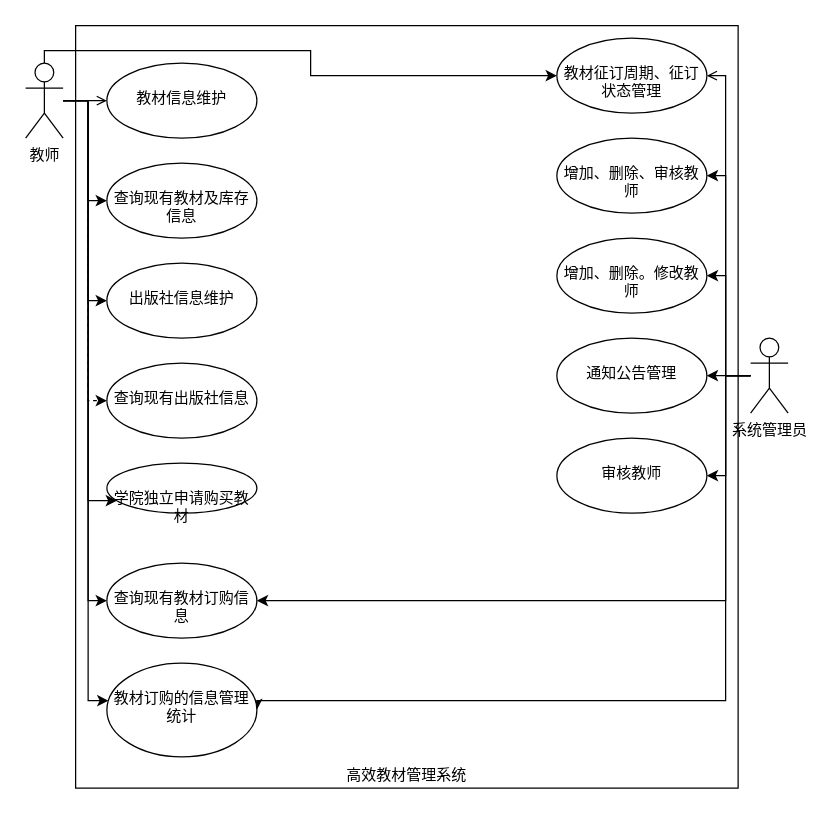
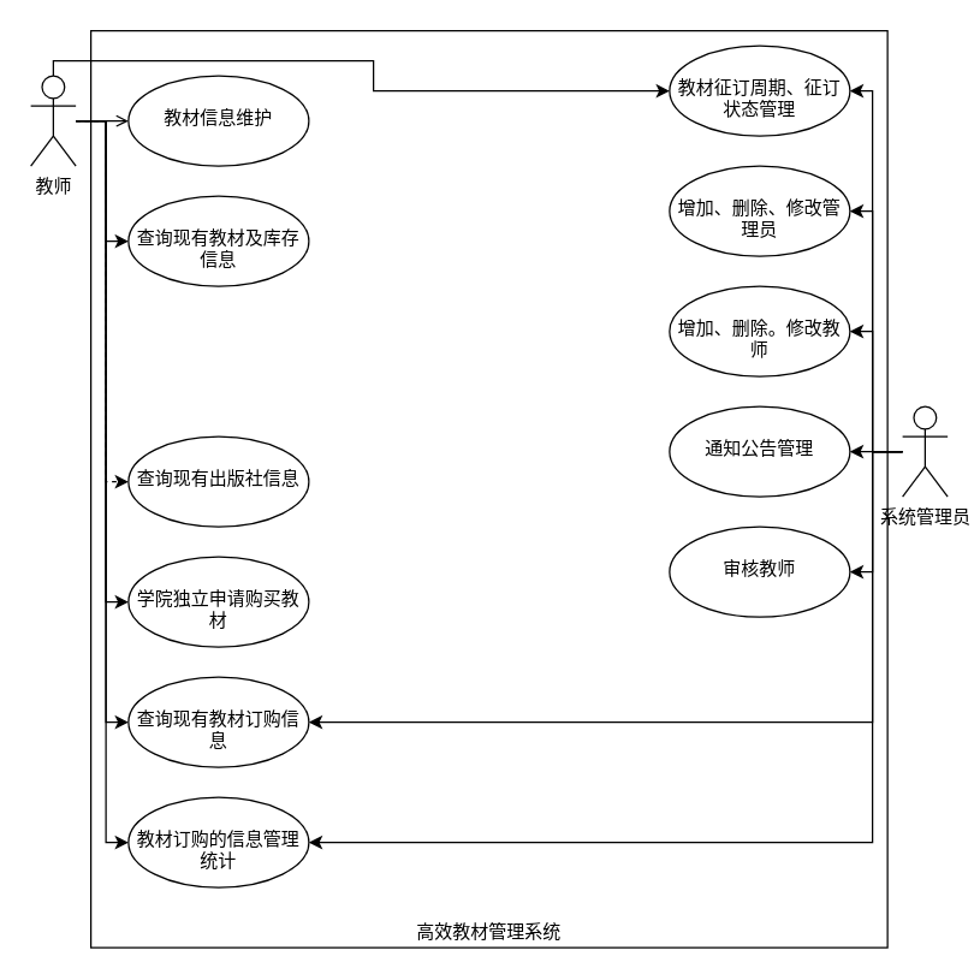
- <mxCell id="20" value="" style="edgeStyle=orthogonalEdgeStyle;rounded=0;orthogonalLoop=1;jettySize=auto;html=1;endArrow=open;" edge="1" parent="1" source="23" target="28"><mxGeometry relative="1" as="geometry"><Array as="points"><mxPoint x="580" y="300" /><mxPoint x="580" y="60" /></Array></mxGeometry></mxCell>
+ <mxCell id="20" value="" style="edgeStyle=orthogonalEdgeStyle;rounded=0;orthogonalLoop=1;jettySize=auto;html=1;" edge="1" parent="1" source="23" target="28"><mxGeometry relative="1" as="geometry"><Array as="points"><mxPoint x="580" y="300" /><mxPoint x="580" y="60" /></Array></mxGeometry></mxCell>
- <mxCell id="27" value="&lt;br&gt;增加、删除、审核教师" style="ellipse;whiteSpace=wrap;html=1;verticalAlign=top;" vertex="1" parent="1"><mxGeometry x="445" y="110" width="120" height="60" as="geometry" /></mxCell>
+ <mxCell id="27" value="&lt;br&gt;增加、删除、修改管理员" style="ellipse;whiteSpace=wrap;html=1;verticalAlign=top;" vertex="1" parent="1"><mxGeometry x="445" y="110" width="120" height="60" as="geometry" /></mxCell>
- <mxCell id="4" value="" style="edgeStyle=orthogonalEdgeStyle;rounded=0;orthogonalLoop=1;jettySize=auto;html=1;" edge="1" parent="1" source="10" target="13"><mxGeometry relative="1" as="geometry"><Array as="points"><mxPoint x="70" y="80" /><mxPoint x="70" y="240" /></Array></mxGeometry></mxCell>
- <mxCell id="13" value="&lt;br&gt;出版社信息维护" style="ellipse;whiteSpace=wrap;html=1;verticalAlign=top;" vertex="1" parent="1"><mxGeometry x="85" y="210" width="120" height="60" as="geometry" /></mxCell>
- <mxCell id="15" value="&lt;br&gt;学院独立申请购买教材" style="ellipse;whiteSpace=wrap;html=1;verticalAlign=top;" vertex="1" parent="1"><mxGeometry x="85" y="370" width="120" height="40" as="geometry" /></mxCell>
+ <mxCell id="15" value="&lt;br&gt;学院独立申请购买教材" style="ellipse;whiteSpace=wrap;html=1;verticalAlign=top;" vertex="1" parent="1"><mxGeometry x="85" y="370" width="120" height="60" as="geometry" /></mxCell>
- <mxCell id="30" value="&lt;br&gt;教材订购的信息管理统计" style="ellipse;whiteSpace=wrap;html=1;verticalAlign=top;" vertex="1" parent="1"><mxGeometry x="85" y="530" width="120" height="75" as="geometry" /></mxCell>
+ <mxCell id="30" value="&lt;br&gt;教材订购的信息管理统计" style="ellipse;whiteSpace=wrap;html=1;verticalAlign=top;" vertex="1" parent="1"><mxGeometry x="85" y="530" width="120" height="60" as="geometry" /></mxCell>
